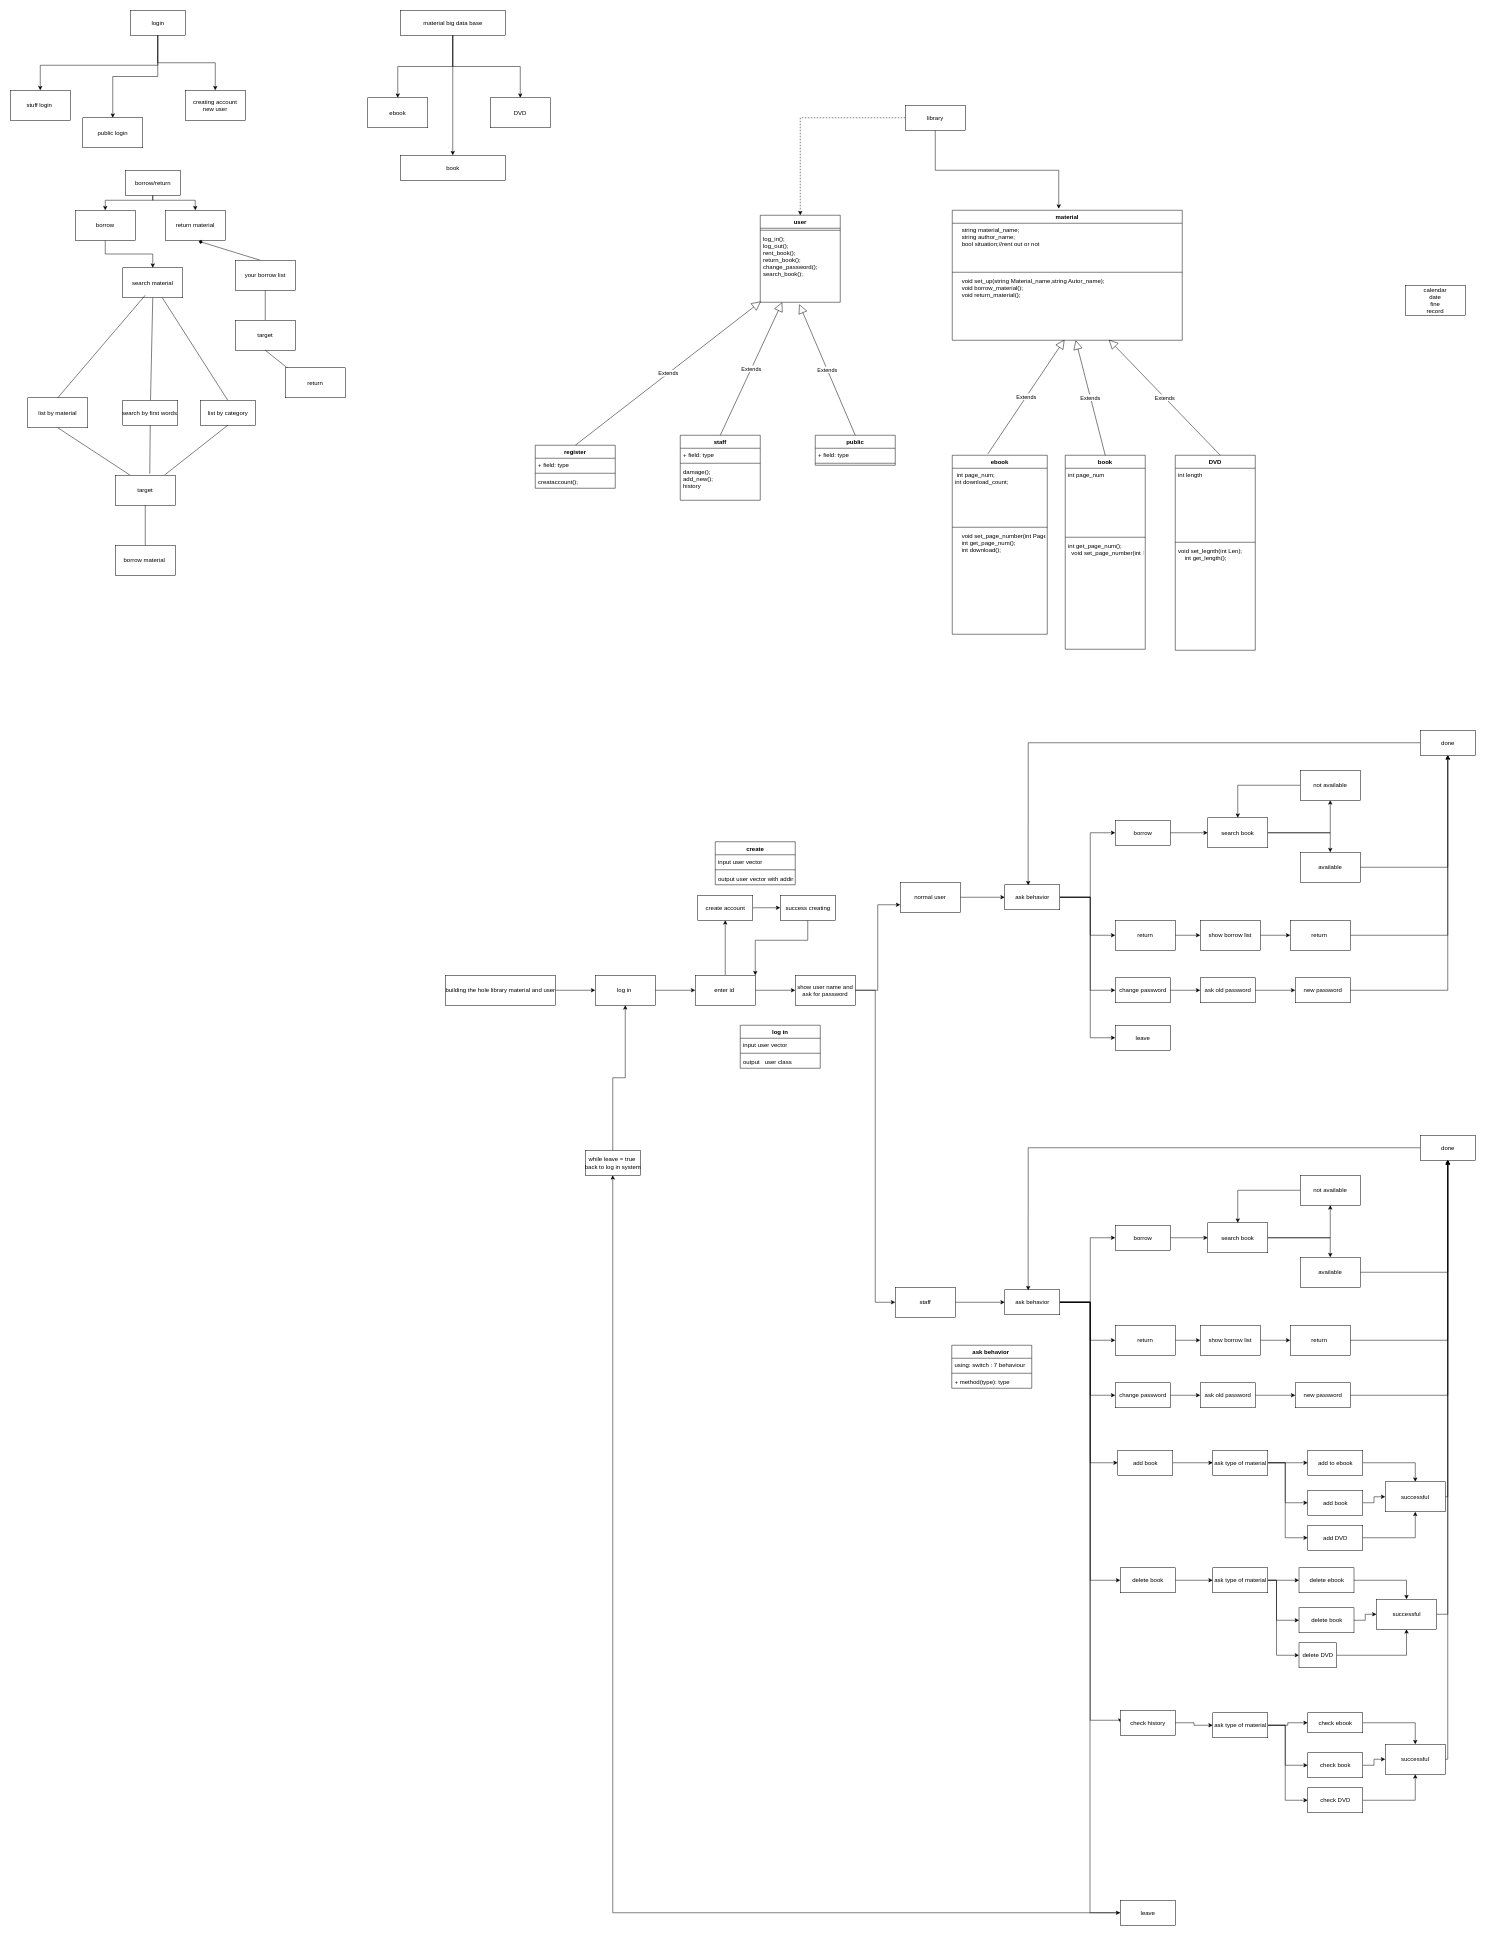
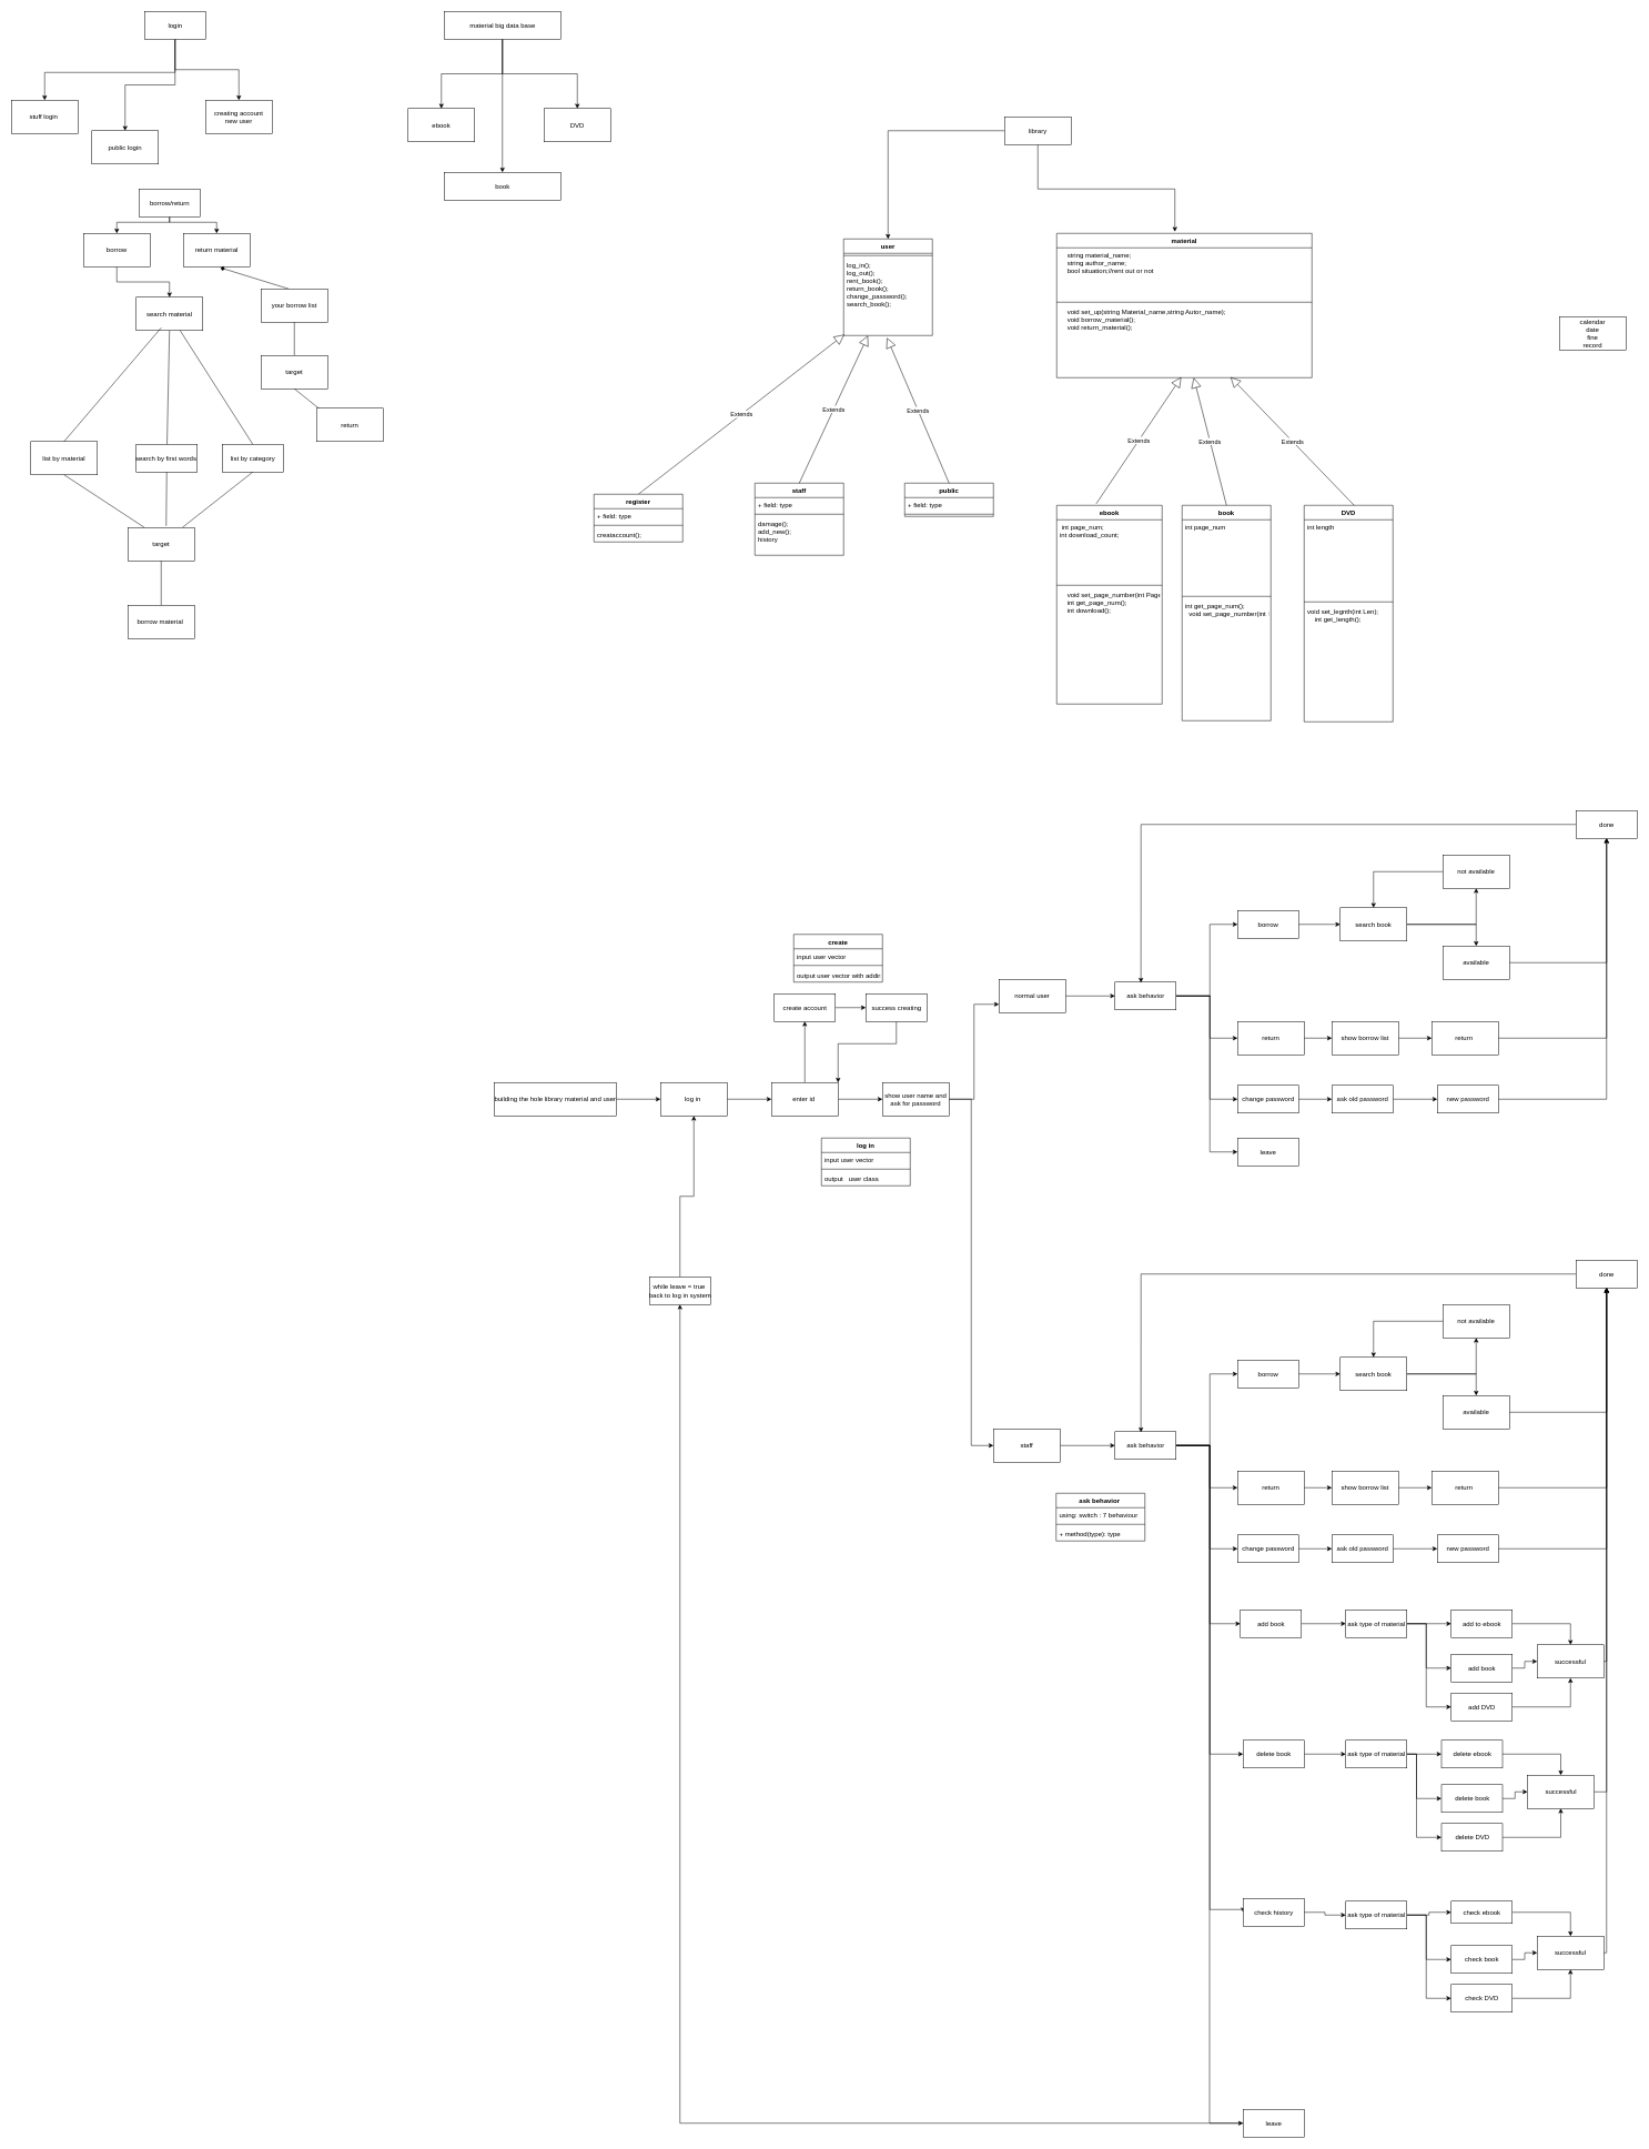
- <mxCell id="3" style="edgeStyle=orthogonalEdgeStyle;rounded=0;orthogonalLoop=1;jettySize=auto;html=1;entryX=0.5;entryY=0;entryDx=0;entryDy=0;dashed=1;" parent="1" source="4" target="6" edge="1"><mxGeometry relative="1" as="geometry" /></mxCell>
+ <mxCell id="3" style="edgeStyle=orthogonalEdgeStyle;rounded=0;orthogonalLoop=1;jettySize=auto;html=1;entryX=0.5;entryY=0;entryDx=0;entryDy=0;" parent="1" source="4" target="6" edge="1"><mxGeometry relative="1" as="geometry" /></mxCell>
- <mxCell id="190" value="delete DVD" style="html=1;" parent="1" vertex="1"><mxGeometry x="2597.5" y="3285" width="75" height="50" as="geometry" /></mxCell>
+ <mxCell id="190" value="delete DVD" style="html=1;" parent="1" vertex="1"><mxGeometry x="2597.5" y="3285" width="110" height="50" as="geometry" /></mxCell>
